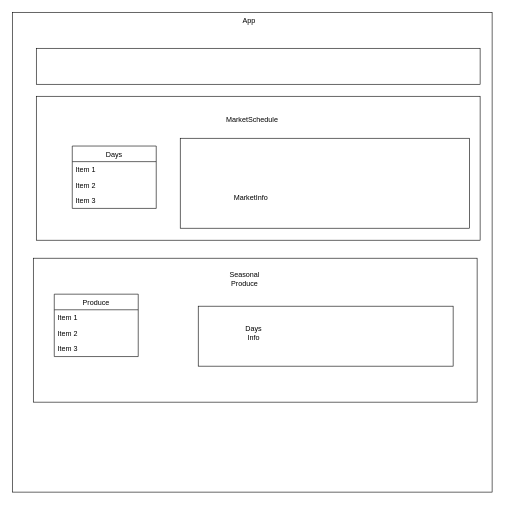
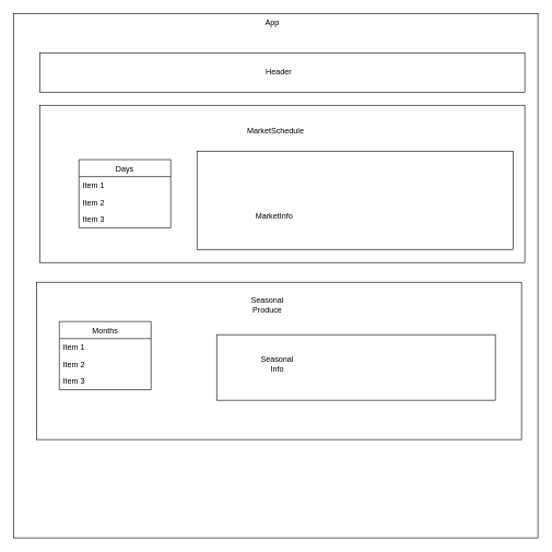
+ <mxCell id="5" value="Header" style="text;html=1;strokeColor=none;fillColor=none;align=center;verticalAlign=middle;whiteSpace=wrap;rounded=0;" vertex="1" parent="1"><mxGeometry x="405" y="100" width="40" height="20" as="geometry" /></mxCell>
- <mxCell id="18" value="Produce" style="swimlane;fontStyle=0;childLayout=stackLayout;horizontal=1;startSize=26;fillColor=none;horizontalStack=0;resizeParent=1;resizeParentMax=0;resizeLast=0;collapsible=1;marginBottom=0;" vertex="1" parent="1"><mxGeometry x="90" y="490" width="140" height="104" as="geometry" /></mxCell>
+ <mxCell id="18" value="Months" style="swimlane;fontStyle=0;childLayout=stackLayout;horizontal=1;startSize=26;fillColor=none;horizontalStack=0;resizeParent=1;resizeParentMax=0;resizeLast=0;collapsible=1;marginBottom=0;" vertex="1" parent="1"><mxGeometry x="90" y="490" width="140" height="104" as="geometry" /></mxCell>
- <mxCell id="13" value="Days Info" style="text;html=1;strokeColor=none;fillColor=none;align=center;verticalAlign=middle;whiteSpace=wrap;rounded=0;" vertex="1" parent="1"><mxGeometry x="400" y="540" width="45" height="30" as="geometry" /></mxCell>
+ <mxCell id="13" value="Seasonal Info" style="text;html=1;strokeColor=none;fillColor=none;align=center;verticalAlign=middle;whiteSpace=wrap;rounded=0;" vertex="1" parent="1"><mxGeometry x="400" y="540" width="45" height="30" as="geometry" /></mxCell>
